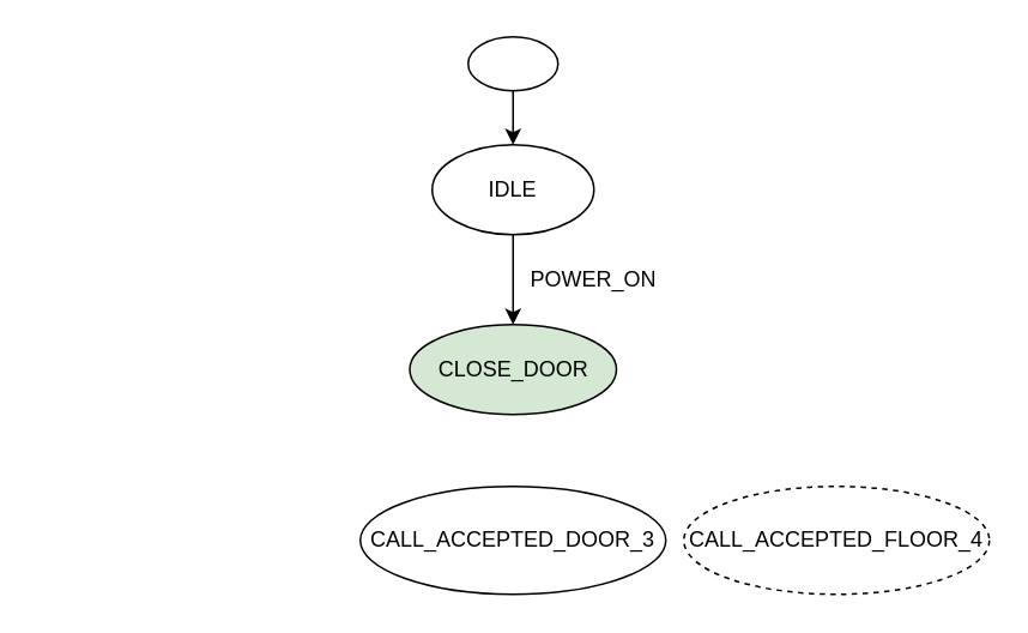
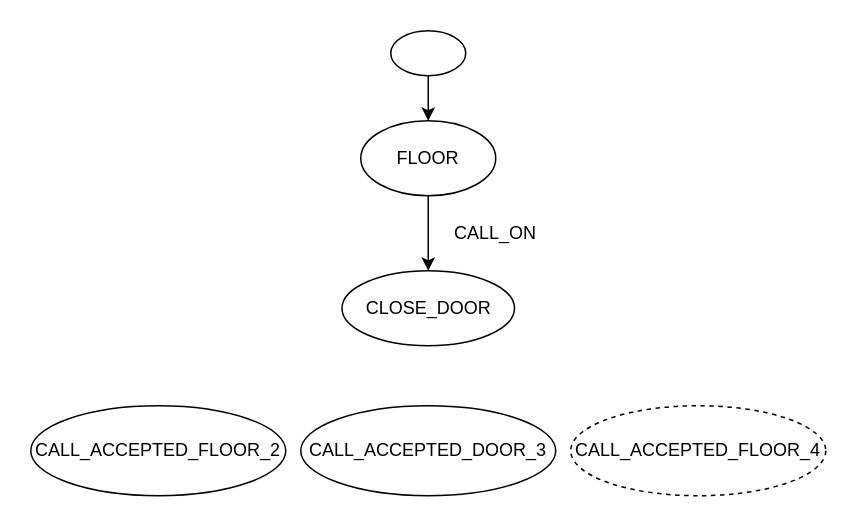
- <mxCell id="5" value="IDLE" style="ellipse;whiteSpace=wrap;html=1;" vertex="1" parent="1"><mxGeometry x="240" y="80" width="90" height="50" as="geometry" /></mxCell>
+ <mxCell id="5" value="FLOOR" style="ellipse;whiteSpace=wrap;html=1;" vertex="1" parent="1"><mxGeometry x="240" y="80" width="90" height="50" as="geometry" /></mxCell>
- <mxCell id="7" value="POWER_ON" style="text;html=1;align=center;verticalAlign=middle;whiteSpace=wrap;rounded=0;" vertex="1" parent="1"><mxGeometry x="300" y="140" width="60" height="30" as="geometry" /></mxCell>
+ <mxCell id="7" value="CALL_ON" style="text;html=1;align=center;verticalAlign=middle;whiteSpace=wrap;rounded=0;" vertex="1" parent="1"><mxGeometry x="300" y="140" width="60" height="30" as="geometry" /></mxCell>
- <mxCell id="6" value="CLOSE_DOOR" style="ellipse;whiteSpace=wrap;html=1;fillColor=#d5e8d4;" vertex="1" parent="1"><mxGeometry x="227.5" y="180" width="115" height="50" as="geometry" /></mxCell>
+ <mxCell id="6" value="CLOSE_DOOR" style="ellipse;whiteSpace=wrap;html=1;" vertex="1" parent="1"><mxGeometry x="227.5" y="180" width="115" height="50" as="geometry" /></mxCell>
+ <mxCell id="8" value="CALL_ACCEPTED_FLOOR_2" style="ellipse;whiteSpace=wrap;html=1;" vertex="1" parent="1"><mxGeometry x="20" y="270" width="170" height="60" as="geometry" /></mxCell>
